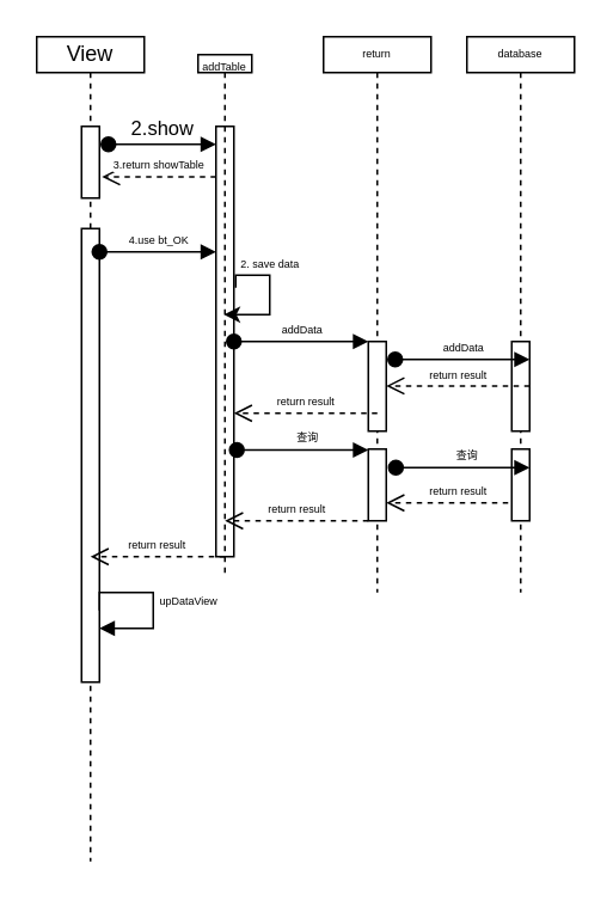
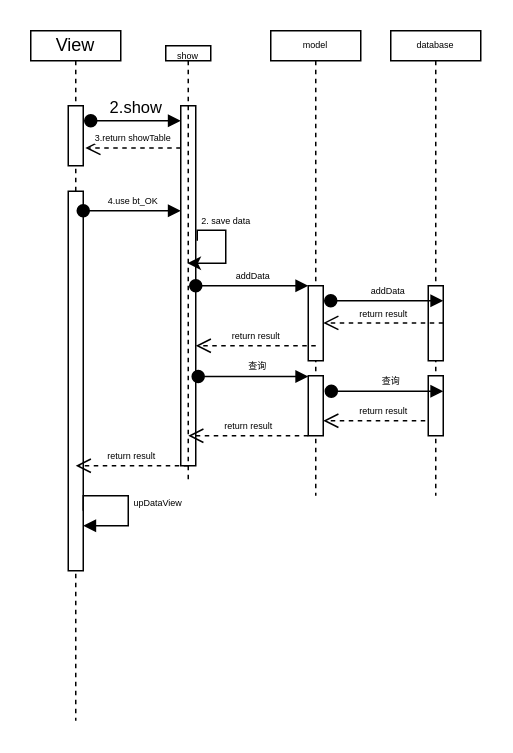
- <mxCell id="14" value="return" style="shape=umlLifeline;perimeter=lifelinePerimeter;whiteSpace=wrap;html=1;container=1;collapsible=0;recursiveResize=0;outlineConnect=0;fontSize=6;size=20;" parent="1" vertex="1"><mxGeometry x="180" y="20" width="60" height="310" as="geometry" /></mxCell>
+ <mxCell id="14" value="model" style="shape=umlLifeline;perimeter=lifelinePerimeter;whiteSpace=wrap;html=1;container=1;collapsible=0;recursiveResize=0;outlineConnect=0;fontSize=6;size=20;" parent="1" vertex="1"><mxGeometry x="180" y="20" width="60" height="310" as="geometry" /></mxCell>
- <mxCell id="10" value="&lt;font style=&quot;font-size: 6px;&quot;&gt;addTable&lt;/font&gt;" style="shape=umlLifeline;perimeter=lifelinePerimeter;whiteSpace=wrap;html=1;container=1;collapsible=0;recursiveResize=0;outlineConnect=0;size=10;" parent="1" vertex="1"><mxGeometry x="110" y="30" width="30" height="290" as="geometry" /></mxCell>
+ <mxCell id="10" value="&lt;font style=&quot;font-size: 6px;&quot;&gt;show&lt;/font&gt;" style="shape=umlLifeline;perimeter=lifelinePerimeter;whiteSpace=wrap;html=1;container=1;collapsible=0;recursiveResize=0;outlineConnect=0;size=10;" parent="1" vertex="1"><mxGeometry x="110" y="30" width="30" height="290" as="geometry" /></mxCell>
